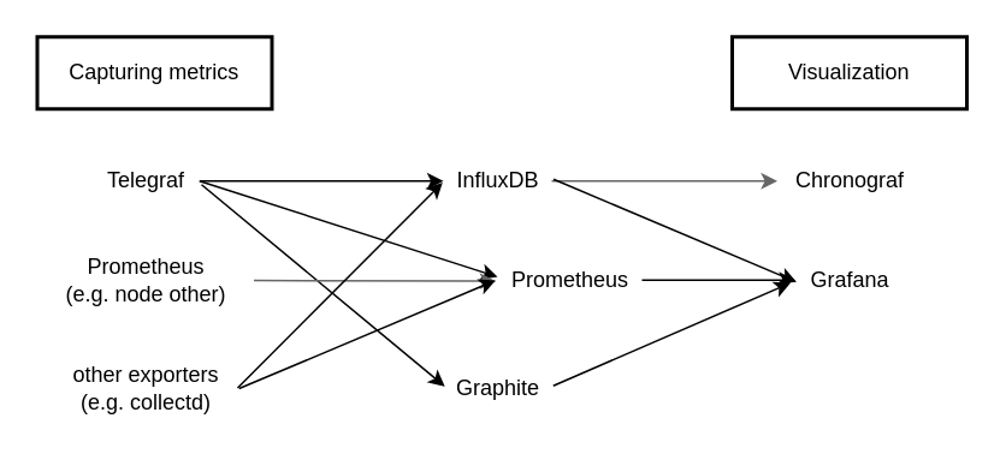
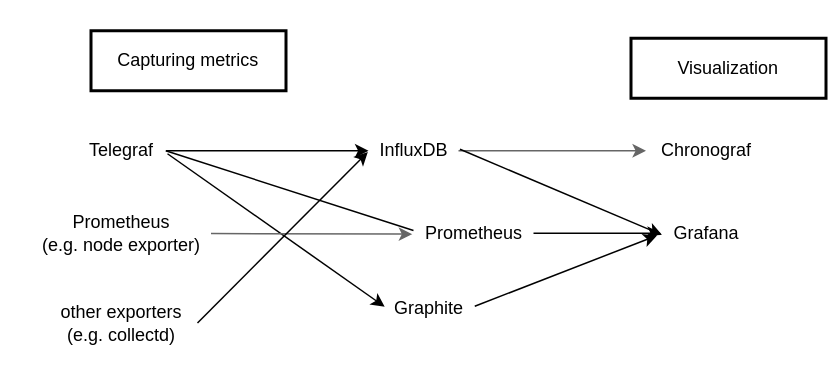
- <mxCell id="2" value="Capturing metrics" style="text;html=1;strokeColor=#000000;fillColor=none;align=center;verticalAlign=middle;whiteSpace=wrap;rounded=0;strokeWidth=2;" parent="1" vertex="1"><mxGeometry x="20" y="20" width="130" height="40" as="geometry" /></mxCell>
+ <mxCell id="2" value="Capturing metrics" style="text;html=1;strokeColor=#000000;fillColor=none;align=center;verticalAlign=middle;whiteSpace=wrap;rounded=0;strokeWidth=2;" parent="1" vertex="1"><mxGeometry x="60" y="20" width="130" height="40" as="geometry" /></mxCell>
- <mxCell id="3" value="Visualization" style="text;html=1;strokeColor=#000000;fillColor=none;align=center;verticalAlign=middle;whiteSpace=wrap;rounded=0;strokeWidth=2;" parent="1" vertex="1"><mxGeometry x="405" y="20" width="130" height="40" as="geometry" /></mxCell>
+ <mxCell id="3" value="Visualization" style="text;html=1;strokeColor=#000000;fillColor=none;align=center;verticalAlign=middle;whiteSpace=wrap;rounded=0;strokeWidth=2;" parent="1" vertex="1"><mxGeometry x="420" y="25" width="130" height="40" as="geometry" /></mxCell>
- <mxCell id="5" style="rounded=0;orthogonalLoop=1;jettySize=auto;html=1;entryX=0;entryY=0.41;entryDx=0;entryDy=0;entryPerimeter=0;exitX=0.997;exitY=0.5;exitDx=0;exitDy=0;exitPerimeter=0;" parent="1" source="7" target="19" edge="1"><mxGeometry relative="1" as="geometry" /></mxCell>
+ <mxCell id="5" style="rounded=0;orthogonalLoop=1;jettySize=auto;html=1;entryX=0;entryY=0.41;entryDx=0;entryDy=0;entryPerimeter=0;exitX=0.997;exitY=0.5;exitDx=0;exitDy=0;exitPerimeter=0;endArrow=none;" parent="1" source="7" target="19" edge="1"><mxGeometry relative="1" as="geometry" /></mxCell>
- <mxCell id="9" value="Prometheus &lt;br&gt;(e.g. node other)" style="text;html=1;align=center;verticalAlign=middle;resizable=0;points=[];autosize=1;" parent="1" vertex="1"><mxGeometry x="20" y="140" width="120" height="30" as="geometry" /></mxCell>
+ <mxCell id="9" value="Prometheus &lt;br&gt;(e.g. node exporter)" style="text;html=1;align=center;verticalAlign=middle;resizable=0;points=[];autosize=1;" parent="1" vertex="1"><mxGeometry x="20" y="140" width="120" height="30" as="geometry" /></mxCell>
- <mxCell id="10" style="edgeStyle=none;rounded=0;orthogonalLoop=1;jettySize=auto;html=1;entryX=-0.015;entryY=0.51;entryDx=0;entryDy=0;entryPerimeter=0;exitX=1.018;exitY=0.507;exitDx=0;exitDy=0;exitPerimeter=0;" parent="1" source="12" target="19" edge="1"><mxGeometry relative="1" as="geometry" /></mxCell>
- <mxCell id="17" value="Graphite" style="text;html=1;align=center;verticalAlign=middle;resizable=0;points=[];autosize=1;" parent="1" vertex="1"><mxGeometry x="245" y="205" width="60" height="20" as="geometry" /></mxCell>
+ <mxCell id="17" value="Graphite" style="text;html=1;align=center;verticalAlign=middle;resizable=0;points=[];autosize=1;" parent="1" vertex="1"><mxGeometry x="255" y="195" width="60" height="20" as="geometry" /></mxCell>
